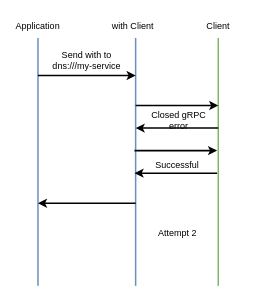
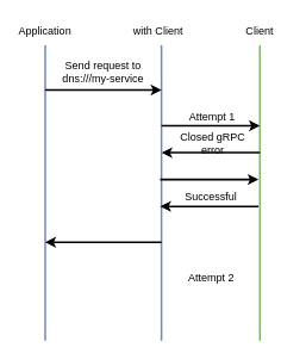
- <mxCell id="17" value="Send with to&lt;div&gt;dns:///my-service&lt;/div&gt;" style="text;html=1;align=center;verticalAlign=middle;whiteSpace=wrap;rounded=0;" vertex="1" parent="1"><mxGeometry x="60" y="70" width="110" height="20" as="geometry" /></mxCell>
+ <mxCell id="17" value="Send request to&lt;div&gt;dns:///my-service&lt;/div&gt;" style="text;html=1;align=center;verticalAlign=middle;whiteSpace=wrap;rounded=0;" vertex="1" parent="1"><mxGeometry x="60" y="70" width="110" height="20" as="geometry" /></mxCell>
+ <mxCell id="6" value="Attempt 1" style="text;html=1;align=center;verticalAlign=middle;whiteSpace=wrap;rounded=0;" vertex="1" parent="1"><mxGeometry x="207" y="120" width="60" height="20" as="geometry" /></mxCell>
